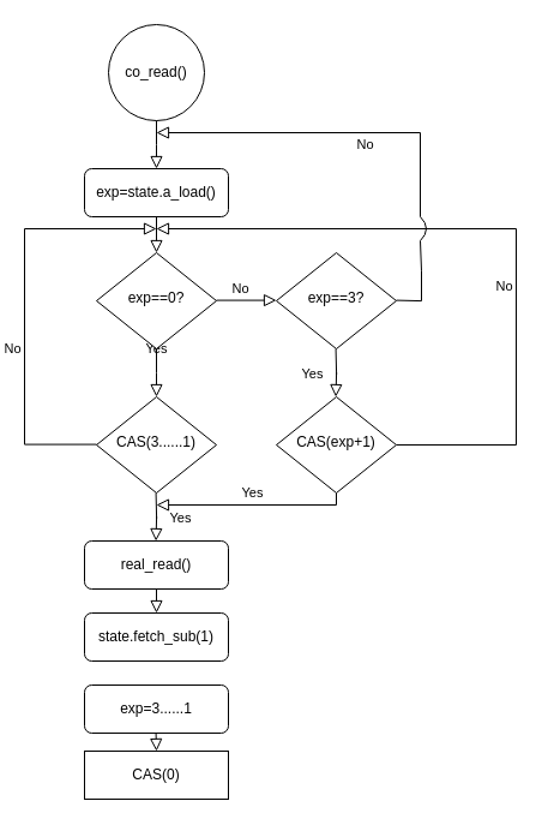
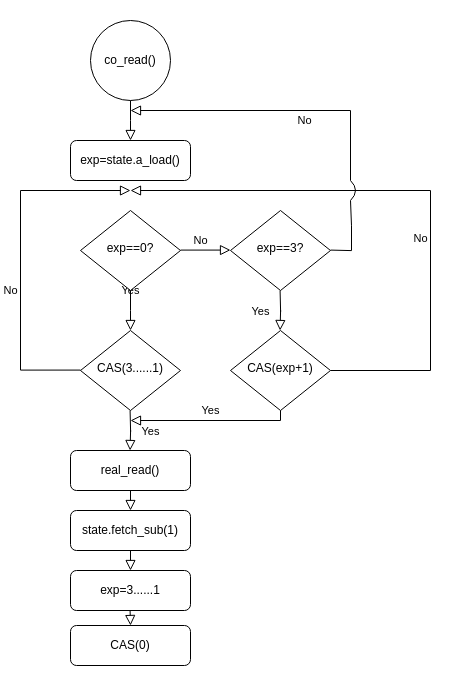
- <mxCell id="2" value="" style="rounded=0;html=1;jettySize=auto;orthogonalLoop=1;fontSize=11;endArrow=block;endFill=0;endSize=8;strokeWidth=1;shadow=0;labelBackgroundColor=none;edgeStyle=orthogonalEdgeStyle;" parent="1" source="3" target="5" edge="1"><mxGeometry relative="1" as="geometry" /></mxCell>
+ <mxCell id="18" value="" style="rounded=0;html=1;jettySize=auto;orthogonalLoop=1;fontSize=11;endArrow=block;endFill=0;endSize=8;strokeWidth=1;shadow=0;labelBackgroundColor=none;edgeStyle=orthogonalEdgeStyle;entryX=0.5;entryY=0;entryDx=0;entryDy=0;exitX=0.5;exitY=1;exitDx=0;exitDy=0;" edge="1" parent="1" source="16" target="19"><mxGeometry relative="1" as="geometry"><mxPoint x="130" y="585" as="sourcePoint" /><mxPoint x="129.58" y="625" as="targetPoint" /><Array as="points" /></mxGeometry></mxCell>
- <mxCell id="21" value="CAS(0)" style="whiteSpace=wrap;html=1;fontSize=12;glass=0;strokeWidth=1;shadow=0;rounded=0;" vertex="1" parent="1"><mxGeometry x="70" y="625" width="120" height="40" as="geometry" /></mxCell>
+ <mxCell id="21" value="CAS(0)" style="rounded=1;whiteSpace=wrap;html=1;fontSize=12;glass=0;strokeWidth=1;shadow=0;" vertex="1" parent="1"><mxGeometry x="70" y="625" width="120" height="40" as="geometry" /></mxCell>
